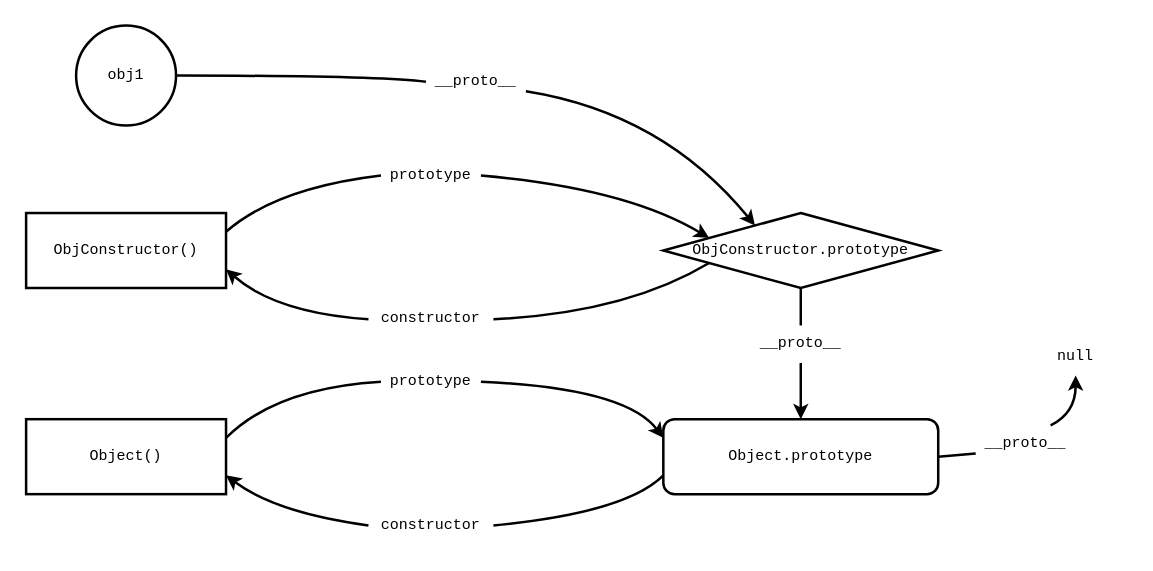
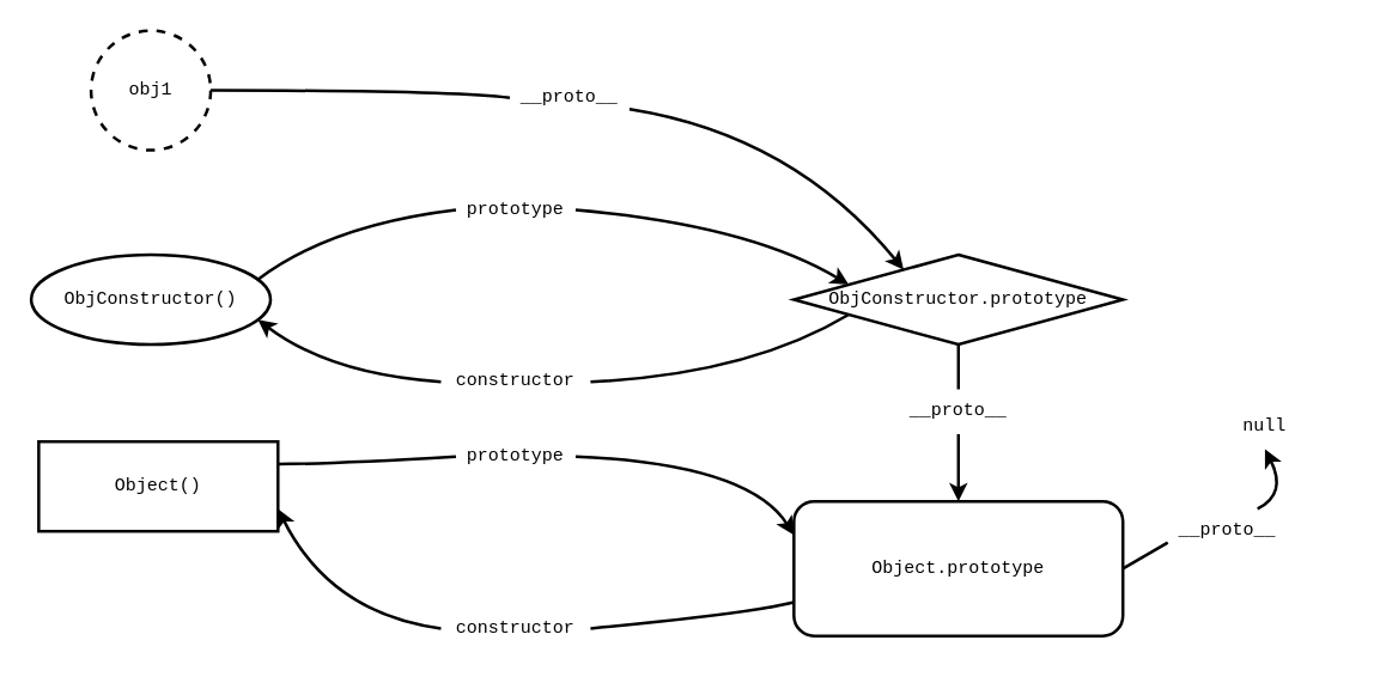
- <mxCell id="2" value="obj1" style="ellipse;whiteSpace=wrap;html=1;aspect=fixed;strokeWidth=2;fontFamily=Courier New;" parent="1" vertex="1"><mxGeometry x="60" y="20" width="80" height="80" as="geometry" /></mxCell>
+ <mxCell id="2" value="obj1" style="ellipse;whiteSpace=wrap;html=1;aspect=fixed;strokeWidth=2;fontFamily=Courier New;dashed=1;" parent="1" vertex="1"><mxGeometry x="60" y="20" width="80" height="80" as="geometry" /></mxCell>
- <mxCell id="4" value="ObjConstructor()" style="rounded=0;whiteSpace=wrap;html=1;strokeWidth=2;fontFamily=Courier New;" parent="1" vertex="1"><mxGeometry x="20" y="170" width="160" height="60" as="geometry" /></mxCell>
+ <mxCell id="4" value="ObjConstructor()" style="ellipse;whiteSpace=wrap;html=1;strokeWidth=2;fontFamily=Courier New;" parent="1" vertex="1"><mxGeometry x="20" y="170" width="160" height="60" as="geometry" /></mxCell>
- <mxCell id="25" value="null" style="text;html=1;strokeColor=none;fillColor=none;align=center;verticalAlign=middle;whiteSpace=wrap;rounded=0;strokeWidth=2;fontFamily=Courier New;" vertex="1" parent="1"><mxGeometry x="820" y="270" width="80" height="30" as="geometry" /></mxCell>
+ <mxCell id="25" value="null" style="text;html=1;strokeColor=none;fillColor=none;align=center;verticalAlign=middle;whiteSpace=wrap;rounded=0;strokeWidth=2;fontFamily=Courier New;" vertex="1" parent="1"><mxGeometry x="805" y="270" width="80" height="30" as="geometry" /></mxCell>
- <mxCell id="15" value="Object()" style="rounded=0;whiteSpace=wrap;html=1;strokeWidth=2;fontFamily=Courier New;" vertex="1" parent="1"><mxGeometry x="20" y="335" width="160" height="60" as="geometry" /></mxCell>
+ <mxCell id="15" value="Object()" style="rounded=0;whiteSpace=wrap;html=1;strokeWidth=2;fontFamily=Courier New;" vertex="1" parent="1"><mxGeometry x="25" y="295" width="160" height="60" as="geometry" /></mxCell>
- <mxCell id="14" value="Object.prototype" style="rounded=1;whiteSpace=wrap;html=1;strokeWidth=2;fontFamily=Courier New;" vertex="1" parent="1"><mxGeometry x="530" y="335" width="220" height="60" as="geometry" /></mxCell>
+ <mxCell id="14" value="Object.prototype" style="rounded=1;whiteSpace=wrap;html=1;strokeWidth=2;fontFamily=Courier New;" vertex="1" parent="1"><mxGeometry x="530" y="335" width="220" height="90" as="geometry" /></mxCell>
